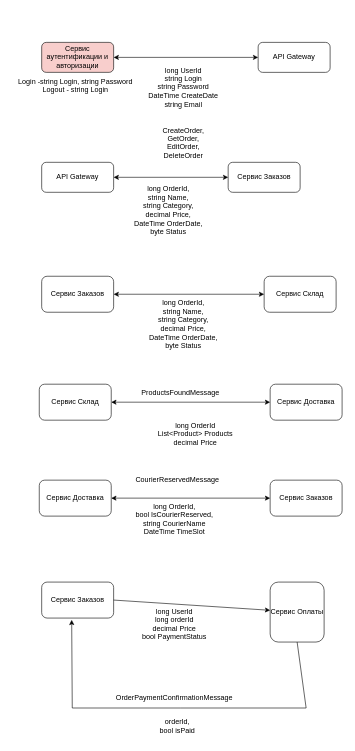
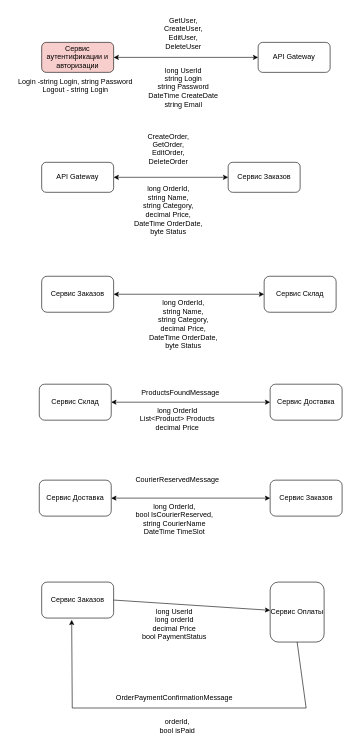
+ <mxCell id="5" value="GetUser,&lt;div&gt;CreateUser,&lt;/div&gt;&lt;div&gt;EditUser,&lt;/div&gt;&lt;div&gt;DeleteUser&lt;/div&gt;" style="text;html=1;align=center;verticalAlign=middle;resizable=0;points=[];autosize=1;strokeColor=none;fillColor=none;" vertex="1" parent="1"><mxGeometry x="260" y="20" width="90" height="70" as="geometry" /></mxCell>
- <mxCell id="11" value="CreateOrder,&lt;div&gt;GetOrder,&lt;br&gt;&lt;div&gt;EditOrder,&lt;/div&gt;&lt;div&gt;DeleteOrder&lt;/div&gt;&lt;div&gt;&lt;br&gt;&lt;/div&gt;&lt;/div&gt;" style="text;html=1;align=center;verticalAlign=middle;resizable=0;points=[];autosize=1;strokeColor=none;fillColor=none;" vertex="1" parent="1"><mxGeometry x="260" y="200" width="90" height="90" as="geometry" /></mxCell>
+ <mxCell id="11" value="CreateOrder,&lt;div&gt;GetOrder,&lt;br&gt;&lt;div&gt;EditOrder,&lt;/div&gt;&lt;div&gt;DeleteOrder&lt;/div&gt;&lt;div&gt;&lt;br&gt;&lt;/div&gt;&lt;/div&gt;" style="text;html=1;align=center;verticalAlign=middle;resizable=0;points=[];autosize=1;strokeColor=none;fillColor=none;" vertex="1" parent="1"><mxGeometry x="235" y="210" width="90" height="90" as="geometry" /></mxCell>
- <mxCell id="21" value="&lt;div&gt;long OrderId&lt;/div&gt;List&amp;lt;Product&amp;gt; Products&lt;div&gt;decimal Price&lt;/div&gt;&lt;div&gt;&lt;br&gt;&lt;/div&gt;" style="text;html=1;align=center;verticalAlign=middle;resizable=0;points=[];autosize=1;strokeColor=none;fillColor=none;" vertex="1" parent="1"><mxGeometry x="250" y="695" width="150" height="70" as="geometry" /></mxCell>
+ <mxCell id="21" value="&lt;div&gt;long OrderId&lt;/div&gt;List&amp;lt;Product&amp;gt; Products&lt;div&gt;decimal Price&lt;/div&gt;&lt;div&gt;&lt;br&gt;&lt;/div&gt;" style="text;html=1;align=center;verticalAlign=middle;resizable=0;points=[];autosize=1;strokeColor=none;fillColor=none;" vertex="1" parent="1"><mxGeometry x="220" y="670" width="150" height="70" as="geometry" /></mxCell>
